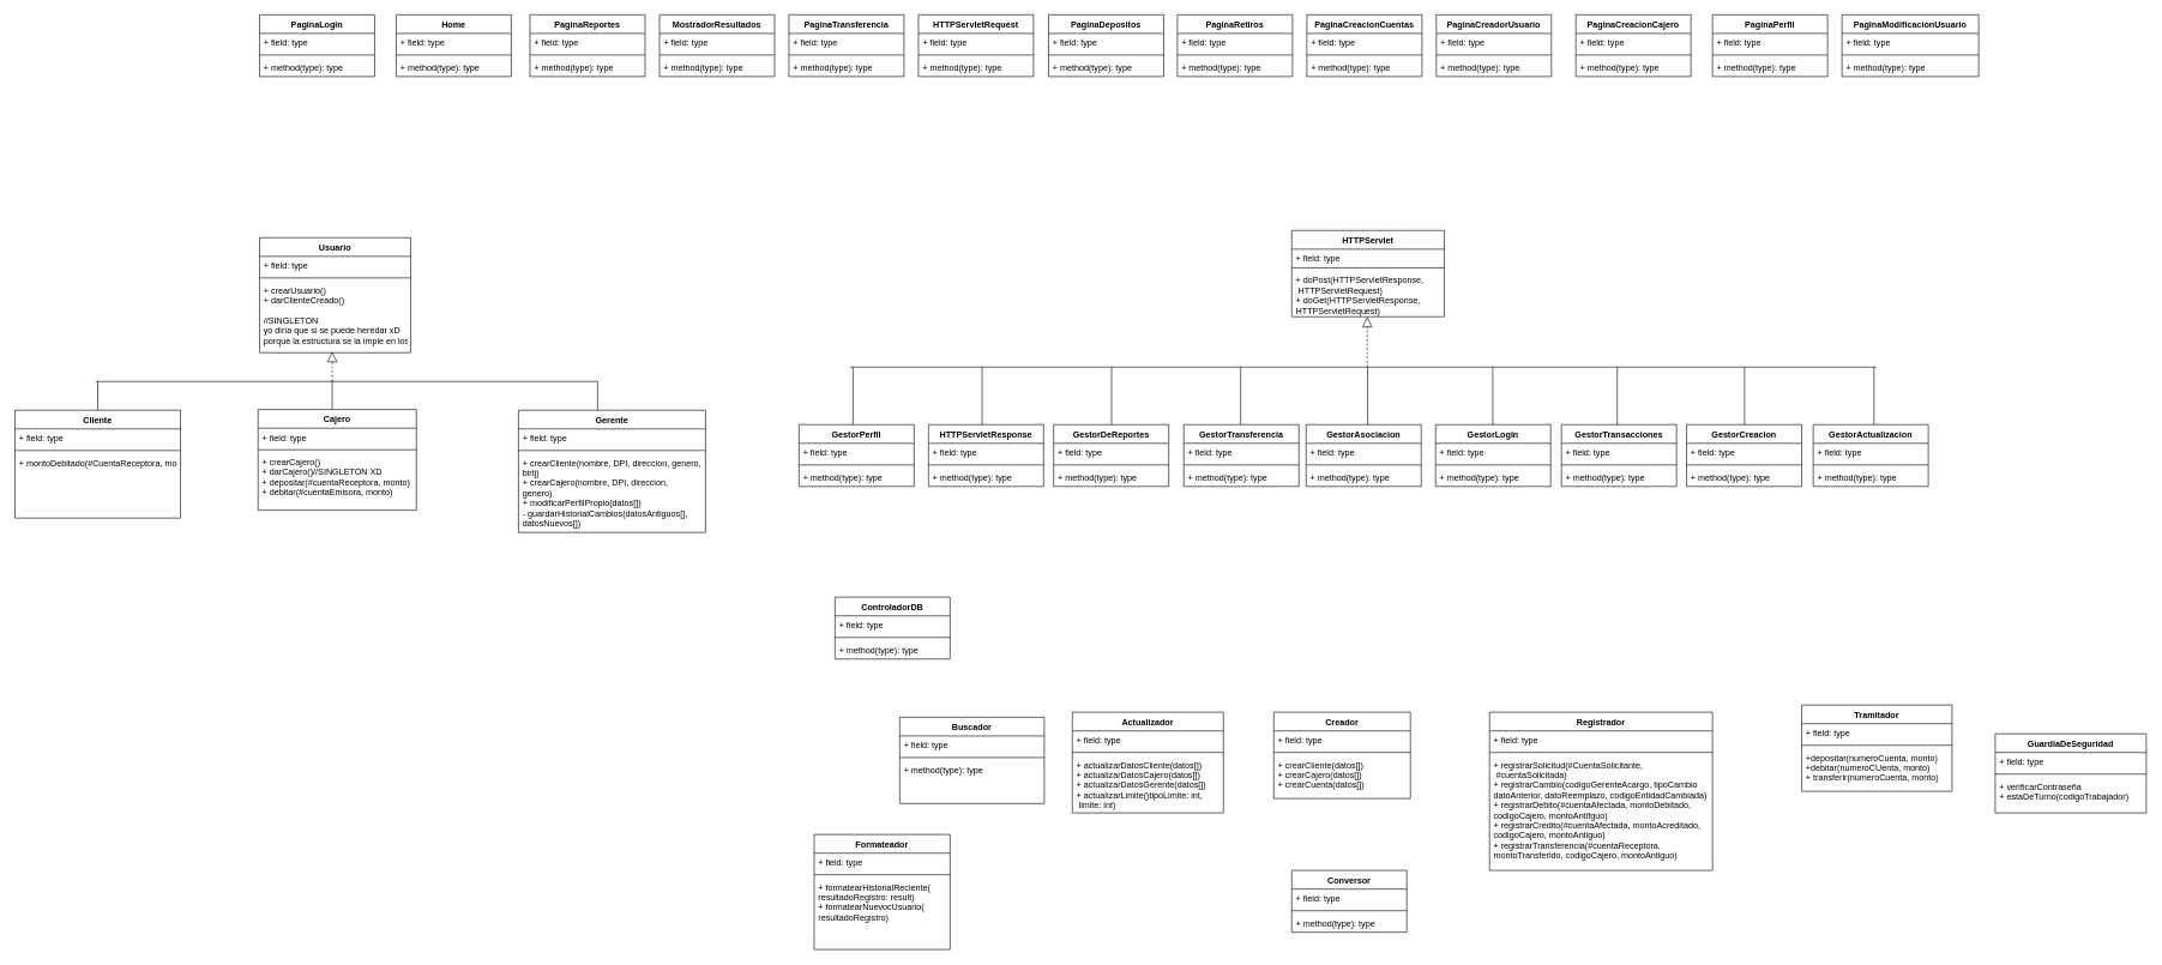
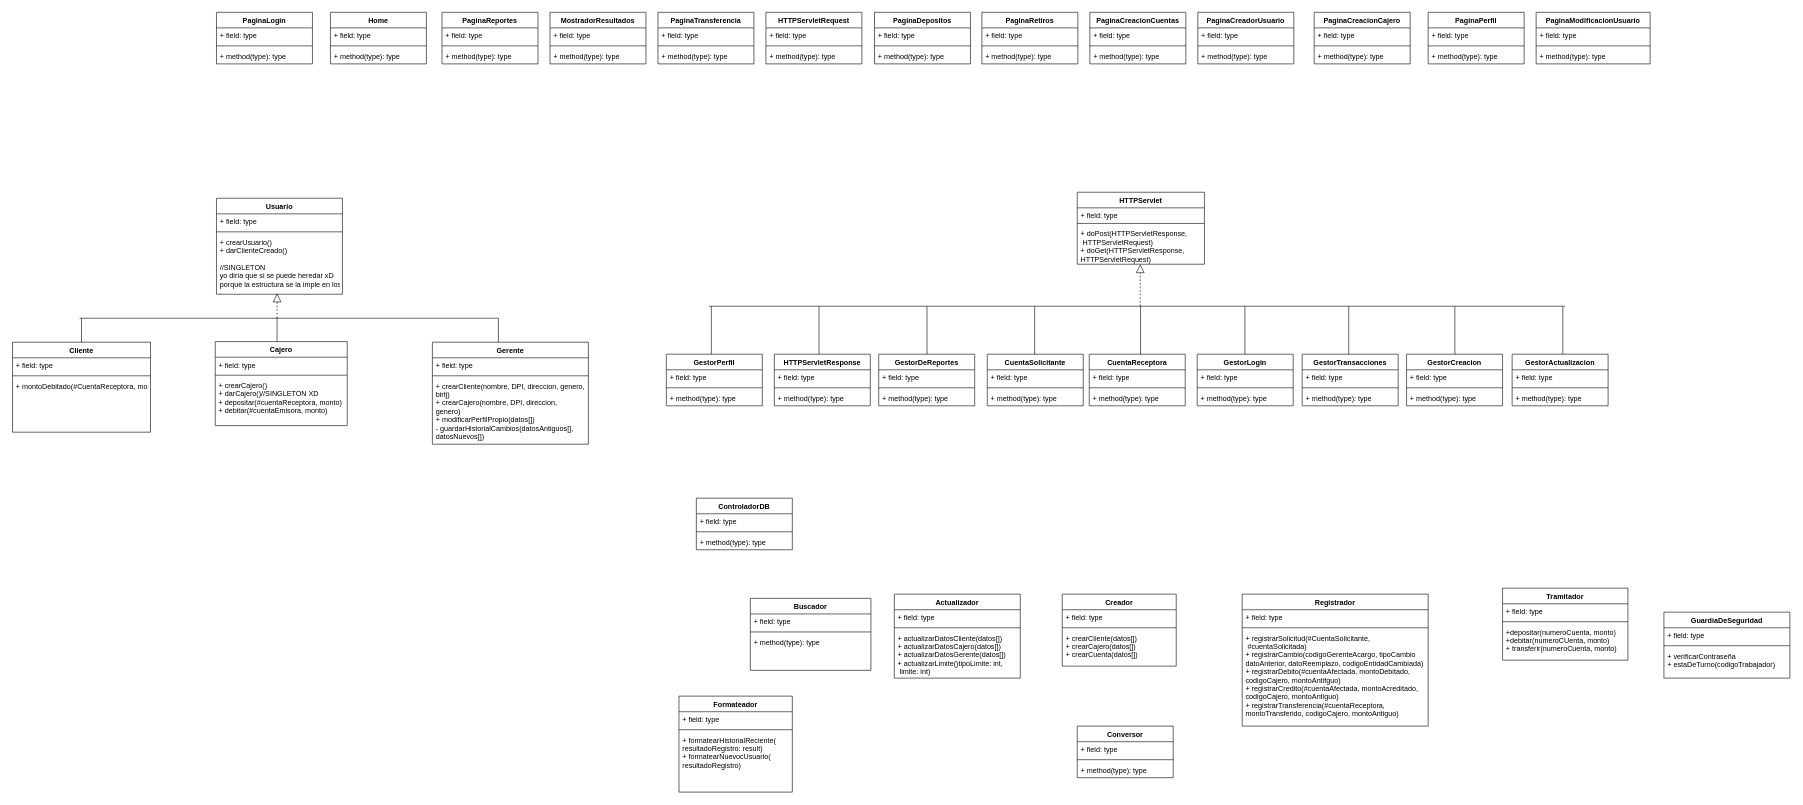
- <mxCell id="34" value="GestorTransferencia" style="swimlane;fontStyle=1;align=center;verticalAlign=top;childLayout=stackLayout;horizontal=1;startSize=26;horizontalStack=0;resizeParent=1;resizeParentMax=0;resizeLast=0;collapsible=1;marginBottom=0;" vertex="1" parent="1"><mxGeometry x="1645" y="590" width="160" height="86" as="geometry" /></mxCell>
+ <mxCell id="34" value="CuentaSolicitante" style="swimlane;fontStyle=1;align=center;verticalAlign=top;childLayout=stackLayout;horizontal=1;startSize=26;horizontalStack=0;resizeParent=1;resizeParentMax=0;resizeLast=0;collapsible=1;marginBottom=0;" vertex="1" parent="1"><mxGeometry x="1645" y="590" width="160" height="86" as="geometry" /></mxCell>
- <mxCell id="38" value="GestorAsociacion" style="swimlane;fontStyle=1;align=center;verticalAlign=top;childLayout=stackLayout;horizontal=1;startSize=26;horizontalStack=0;resizeParent=1;resizeParentMax=0;resizeLast=0;collapsible=1;marginBottom=0;" vertex="1" parent="1"><mxGeometry x="1815" y="590" width="160" height="86" as="geometry" /></mxCell>
+ <mxCell id="38" value="CuentaReceptora" style="swimlane;fontStyle=1;align=center;verticalAlign=top;childLayout=stackLayout;horizontal=1;startSize=26;horizontalStack=0;resizeParent=1;resizeParentMax=0;resizeLast=0;collapsible=1;marginBottom=0;" vertex="1" parent="1"><mxGeometry x="1815" y="590" width="160" height="86" as="geometry" /></mxCell>
